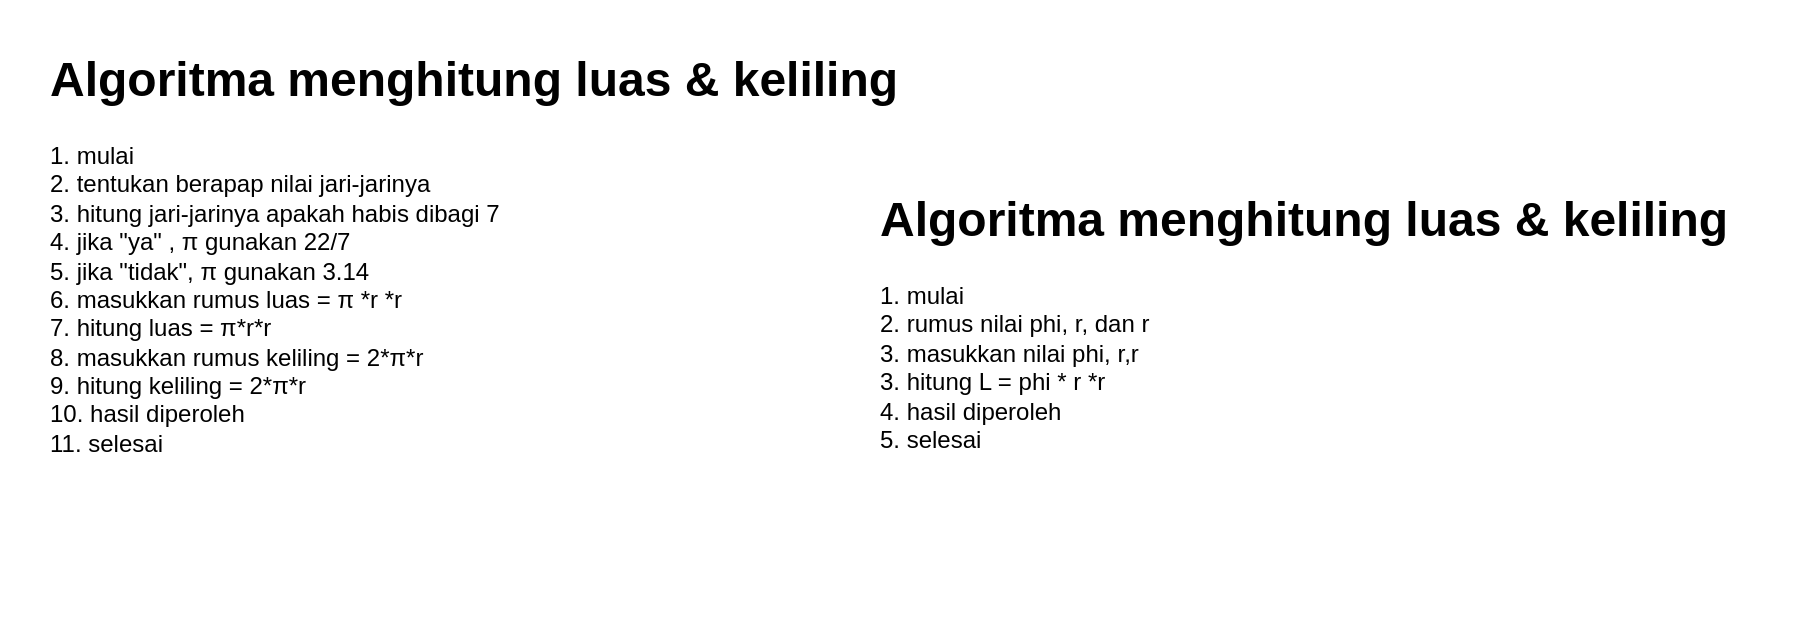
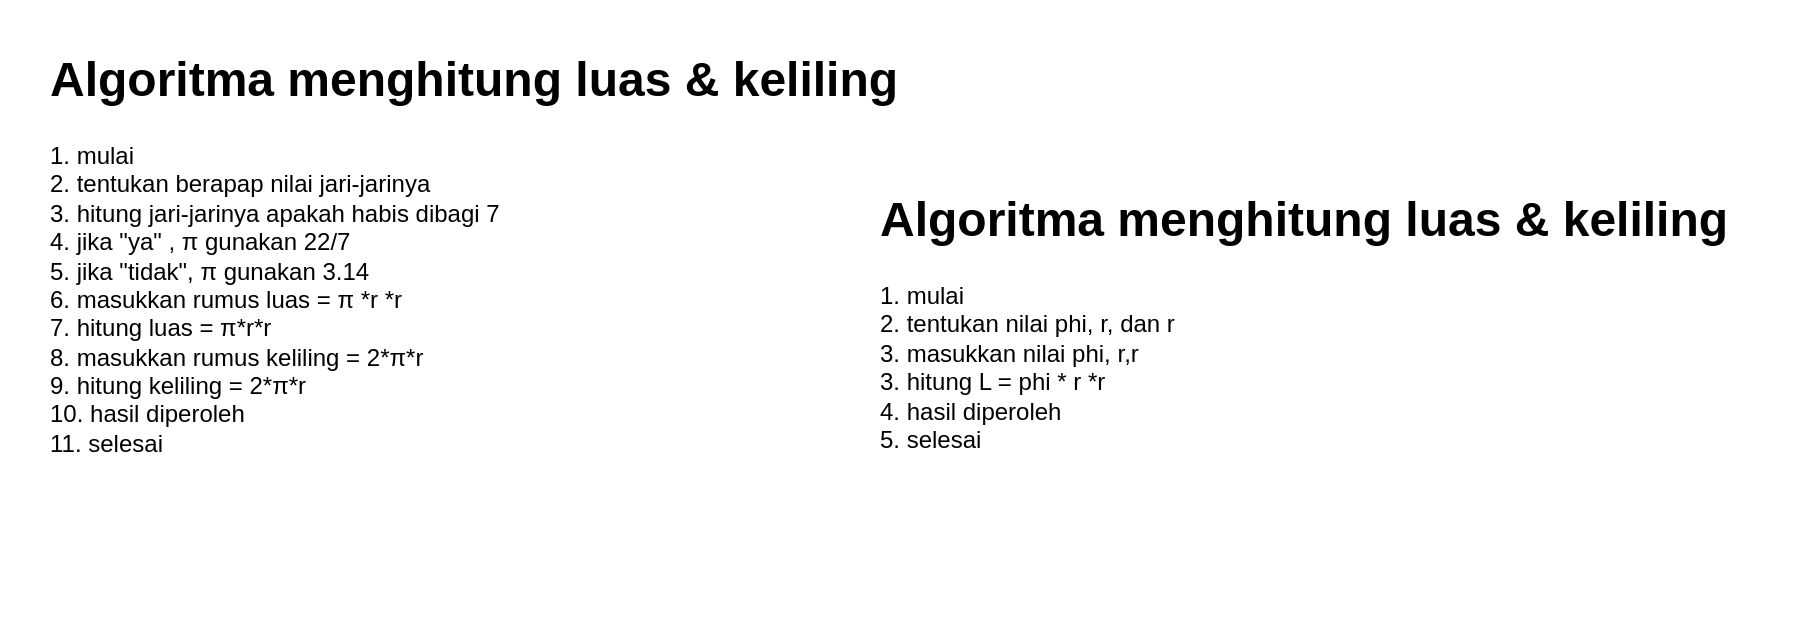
- <mxCell id="3" value="&lt;h1&gt;Algoritma menghitung luas &amp;amp; keliling&lt;/h1&gt;&lt;p&gt;1. mulai&lt;br&gt;2. rumus nilai phi, r, dan r&lt;br&gt;3. masukkan nilai phi, r,r&lt;br&gt;3. hitung L = phi * r *r&lt;br&gt;4. hasil diperoleh&lt;br&gt;5. selesai&lt;/p&gt;" style="text;html=1;strokeColor=none;fillColor=none;spacing=5;spacingTop=-20;whiteSpace=wrap;overflow=hidden;rounded=0;align=left;" vertex="1" parent="1"><mxGeometry x="435" y="90" width="440" height="170" as="geometry" /></mxCell>
+ <mxCell id="3" value="&lt;h1&gt;Algoritma menghitung luas &amp;amp; keliling&lt;/h1&gt;&lt;p&gt;1. mulai&lt;br&gt;2. tentukan nilai phi, r, dan r&lt;br&gt;3. masukkan nilai phi, r,r&lt;br&gt;3. hitung L = phi * r *r&lt;br&gt;4. hasil diperoleh&lt;br&gt;5. selesai&lt;/p&gt;" style="text;html=1;strokeColor=none;fillColor=none;spacing=5;spacingTop=-20;whiteSpace=wrap;overflow=hidden;rounded=0;align=left;" vertex="1" parent="1"><mxGeometry x="435" y="90" width="440" height="170" as="geometry" /></mxCell>
